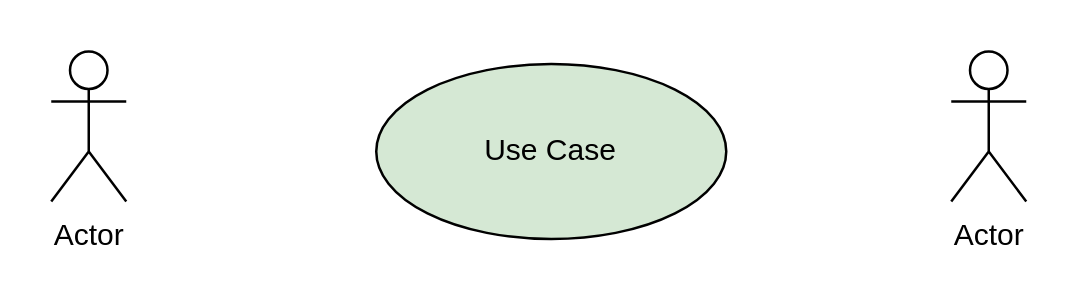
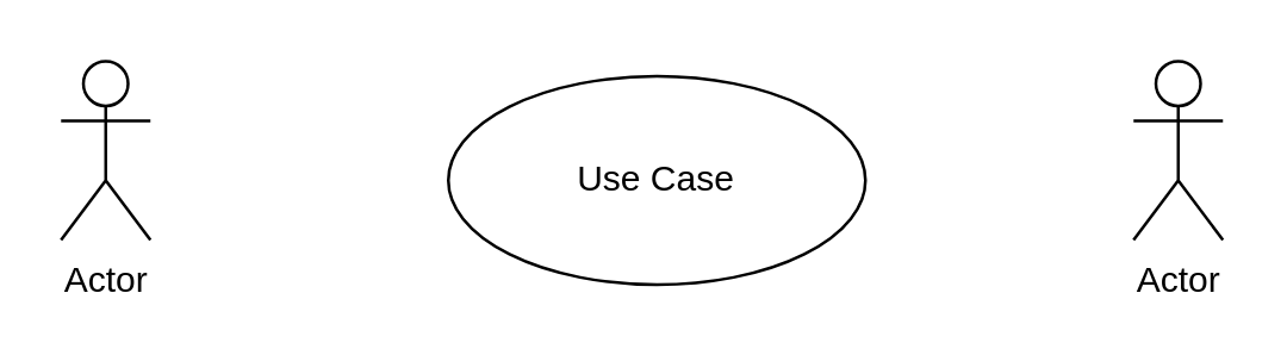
- <mxCell id="3" value="Use Case" style="ellipse;whiteSpace=wrap;html=1;fillColor=#d5e8d4;" vertex="1" parent="1"><mxGeometry x="150" y="25" width="140" height="70" as="geometry" /></mxCell>
+ <mxCell id="3" value="Use Case" style="ellipse;whiteSpace=wrap;html=1;" vertex="1" parent="1"><mxGeometry x="150" y="25" width="140" height="70" as="geometry" /></mxCell>
